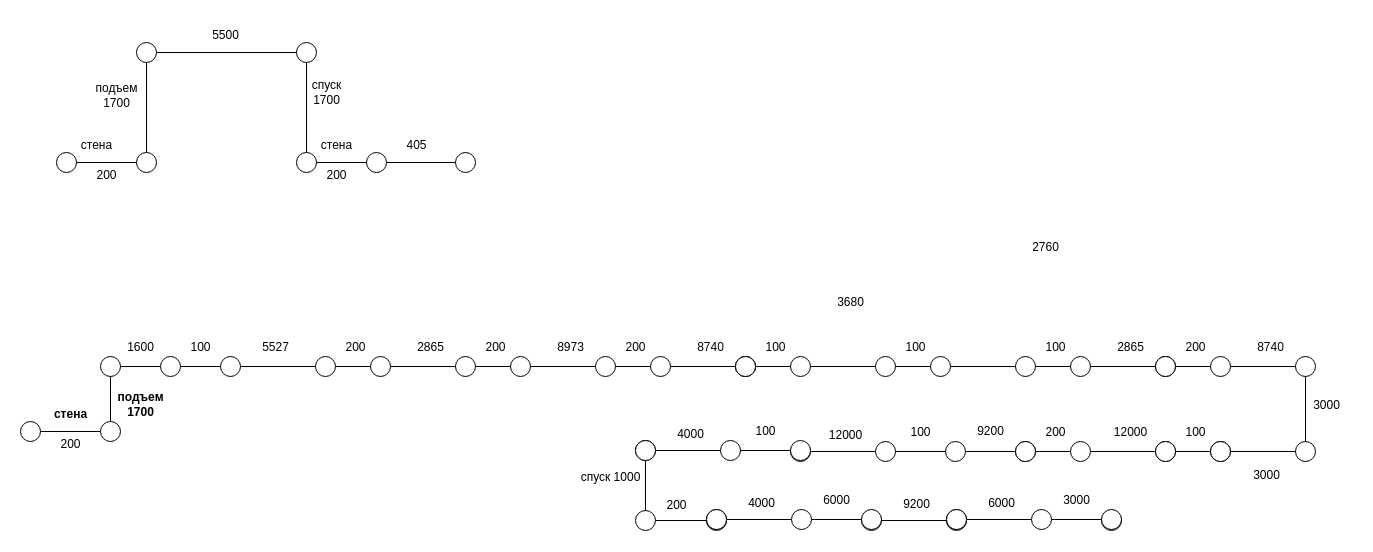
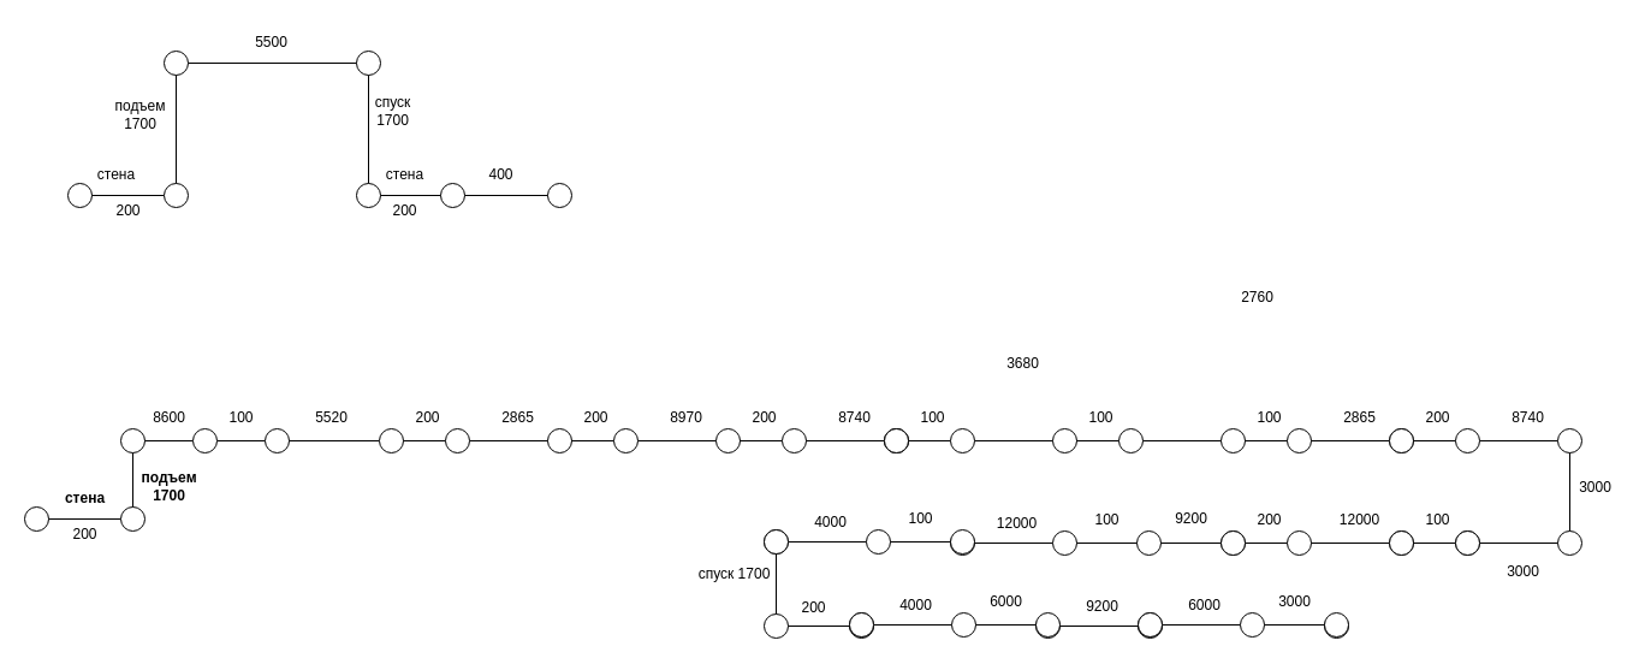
- <mxCell id="62" value="405" style="text;html=1;align=center;verticalAlign=middle;resizable=0;points=[];autosize=1;strokeColor=none;fillColor=none;" vertex="1" parent="1"><mxGeometry x="396" y="130" width="40" height="30" as="geometry" /></mxCell>
+ <mxCell id="62" value="400" style="text;html=1;align=center;verticalAlign=middle;resizable=0;points=[];autosize=1;strokeColor=none;fillColor=none;" vertex="1" parent="1"><mxGeometry x="396" y="130" width="40" height="30" as="geometry" /></mxCell>
- <mxCell id="33" value="1600" style="text;html=1;align=center;verticalAlign=middle;resizable=0;points=[];autosize=1;strokeColor=none;fillColor=none;" parent="1" vertex="1"><mxGeometry x="115" y="332" width="50" height="30" as="geometry" /></mxCell>
+ <mxCell id="33" value="8600" style="text;html=1;align=center;verticalAlign=middle;resizable=0;points=[];autosize=1;strokeColor=none;fillColor=none;" parent="1" vertex="1"><mxGeometry x="115" y="332" width="50" height="30" as="geometry" /></mxCell>
- <mxCell id="36" value="5527" style="text;html=1;align=center;verticalAlign=middle;resizable=0;points=[];autosize=1;strokeColor=none;fillColor=none;" parent="1" vertex="1"><mxGeometry x="250" y="332" width="50" height="30" as="geometry" /></mxCell>
+ <mxCell id="36" value="5520" style="text;html=1;align=center;verticalAlign=middle;resizable=0;points=[];autosize=1;strokeColor=none;fillColor=none;" parent="1" vertex="1"><mxGeometry x="250" y="332" width="50" height="30" as="geometry" /></mxCell>
- <mxCell id="52" value="8973" style="text;html=1;align=center;verticalAlign=middle;resizable=0;points=[];autosize=1;strokeColor=none;fillColor=none;" parent="1" vertex="1"><mxGeometry x="545" y="332" width="50" height="30" as="geometry" /></mxCell>
+ <mxCell id="52" value="8970" style="text;html=1;align=center;verticalAlign=middle;resizable=0;points=[];autosize=1;strokeColor=none;fillColor=none;" parent="1" vertex="1"><mxGeometry x="545" y="332" width="50" height="30" as="geometry" /></mxCell>
- <mxCell id="147" value="спуск 1000" style="text;html=1;align=center;verticalAlign=middle;resizable=0;points=[];autosize=1;strokeColor=none;fillColor=none;" vertex="1" parent="1"><mxGeometry x="570" y="462" width="80" height="30" as="geometry" /></mxCell>
+ <mxCell id="147" value="спуск 1700" style="text;html=1;align=center;verticalAlign=middle;resizable=0;points=[];autosize=1;strokeColor=none;fillColor=none;" vertex="1" parent="1"><mxGeometry x="570" y="462" width="80" height="30" as="geometry" /></mxCell>
